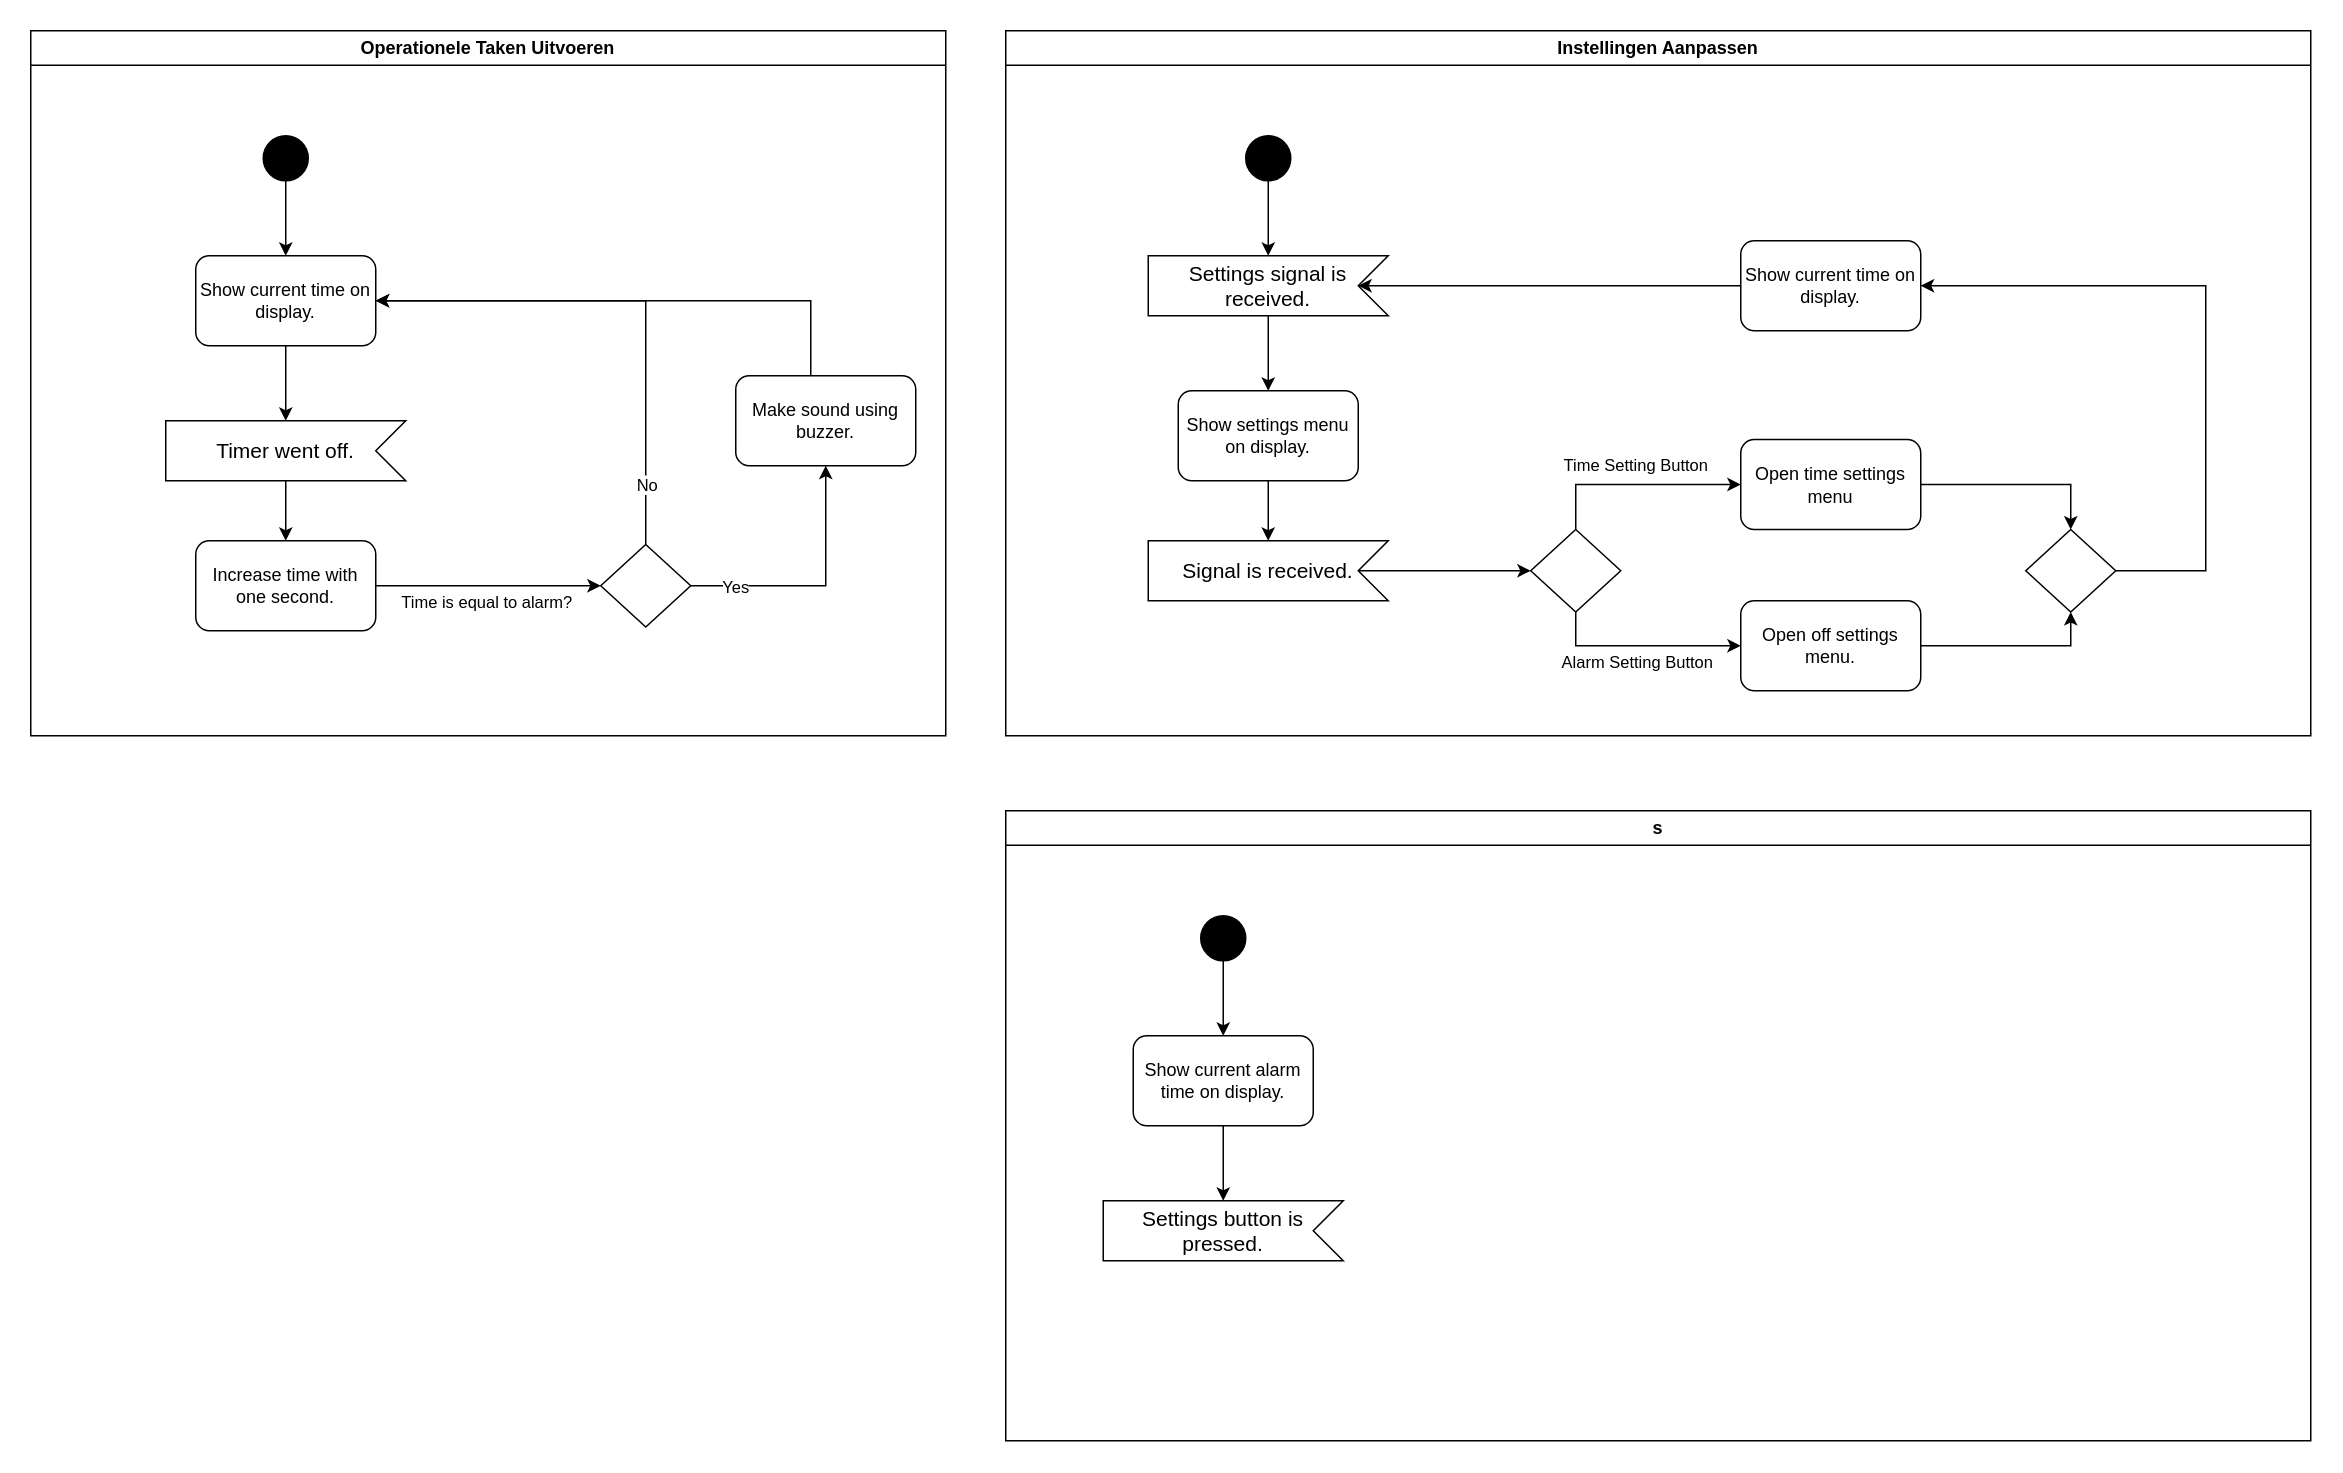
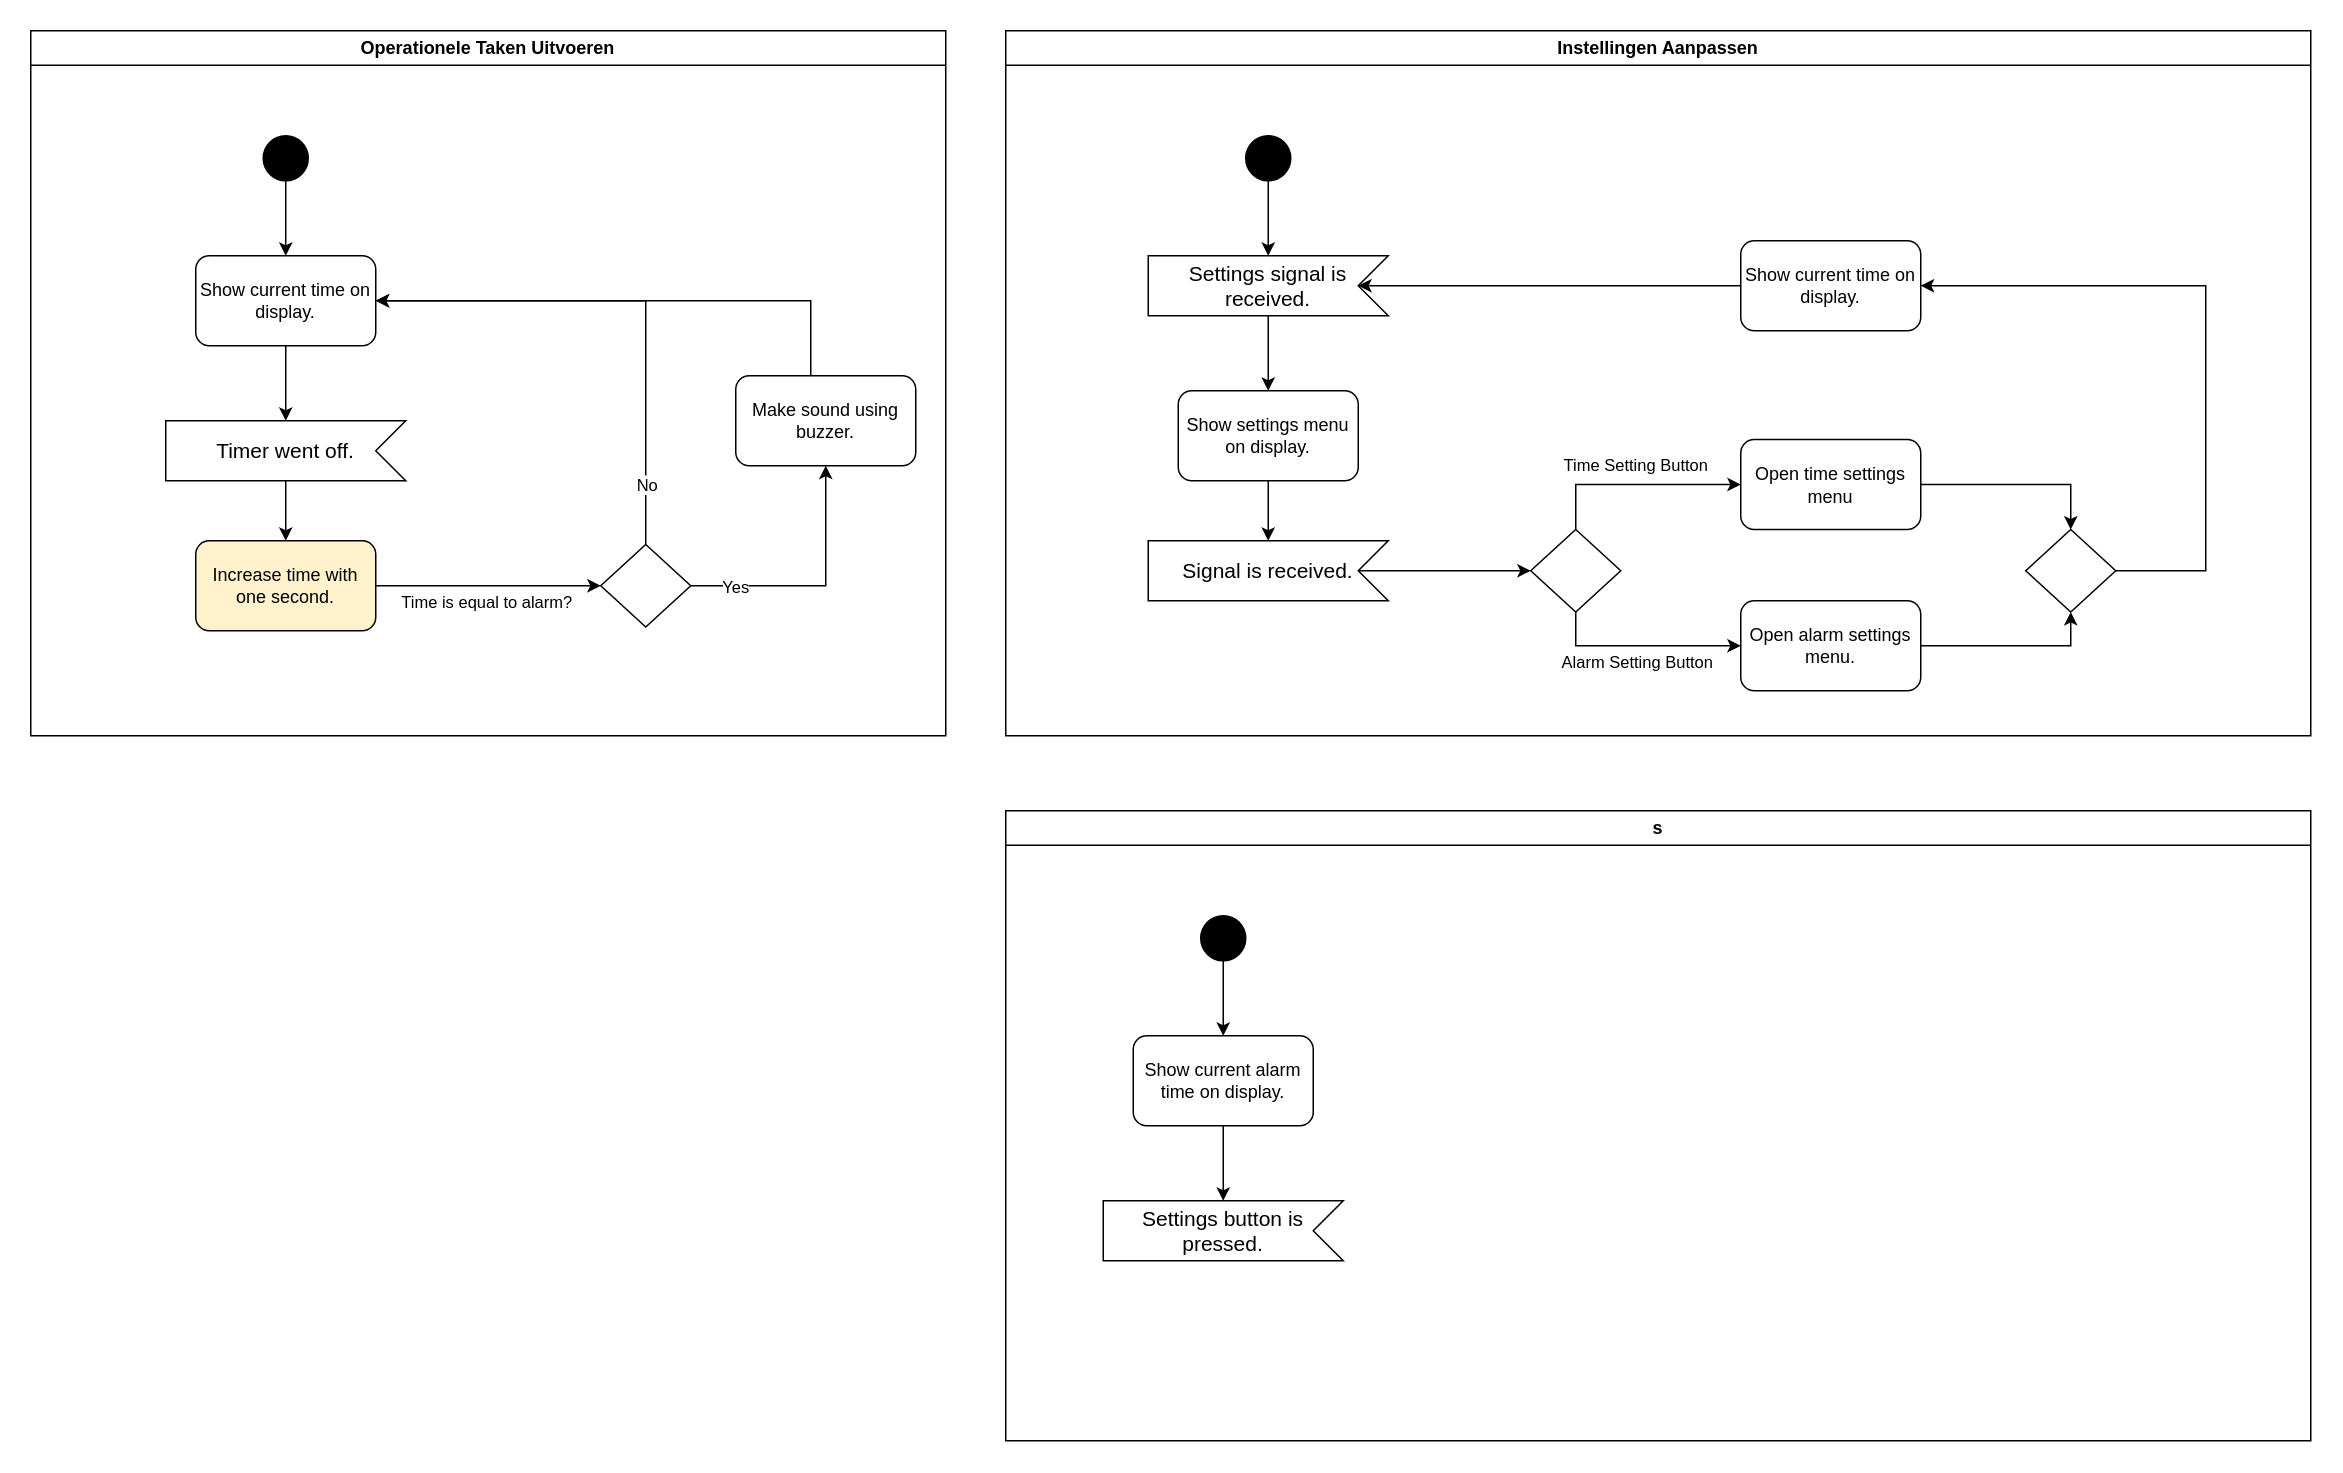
- <mxCell id="11" value="Increase time with one second." style="rounded=1;whiteSpace=wrap;html=1;" vertex="1" parent="2"><mxGeometry x="110" y="340" width="120" height="60" as="geometry" /></mxCell>
+ <mxCell id="11" value="Increase time with one second." style="rounded=1;whiteSpace=wrap;html=1;fillColor=#fff2cc;" vertex="1" parent="2"><mxGeometry x="110" y="340" width="120" height="60" as="geometry" /></mxCell>
- <mxCell id="36" value="Open off settings menu." style="rounded=1;whiteSpace=wrap;html=1;" vertex="1" parent="19"><mxGeometry x="490" y="380" width="120" height="60" as="geometry" /></mxCell>
+ <mxCell id="36" value="Open alarm settings menu." style="rounded=1;whiteSpace=wrap;html=1;" vertex="1" parent="19"><mxGeometry x="490" y="380" width="120" height="60" as="geometry" /></mxCell>
